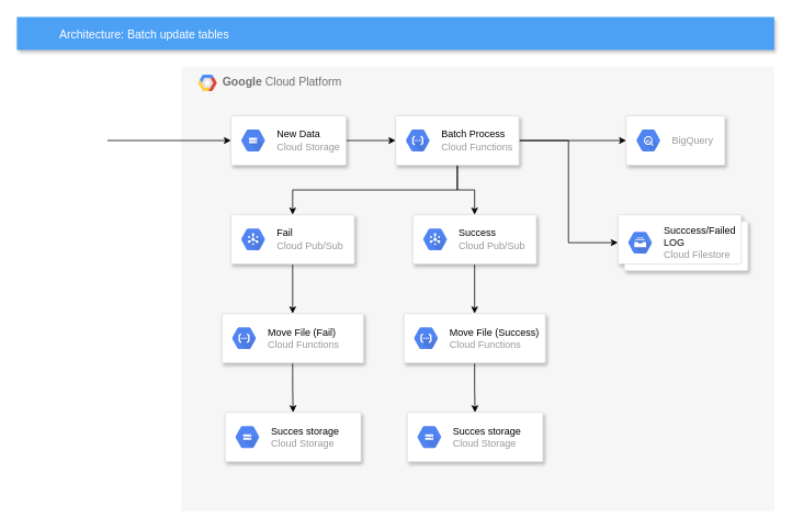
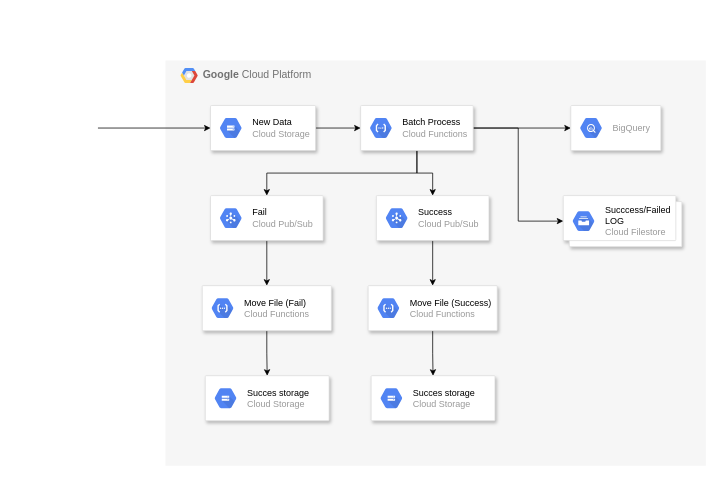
- <mxCell id="3" value="Architecture: Batch update tables" style="fillColor=#4DA1F5;strokeColor=none;shadow=1;gradientColor=none;fontSize=14;align=left;spacingLeft=50;fontColor=#ffffff;" vertex="1" parent="1"><mxGeometry x="20" width="920" height="40" as="geometry" y="20" /></mxCell>
